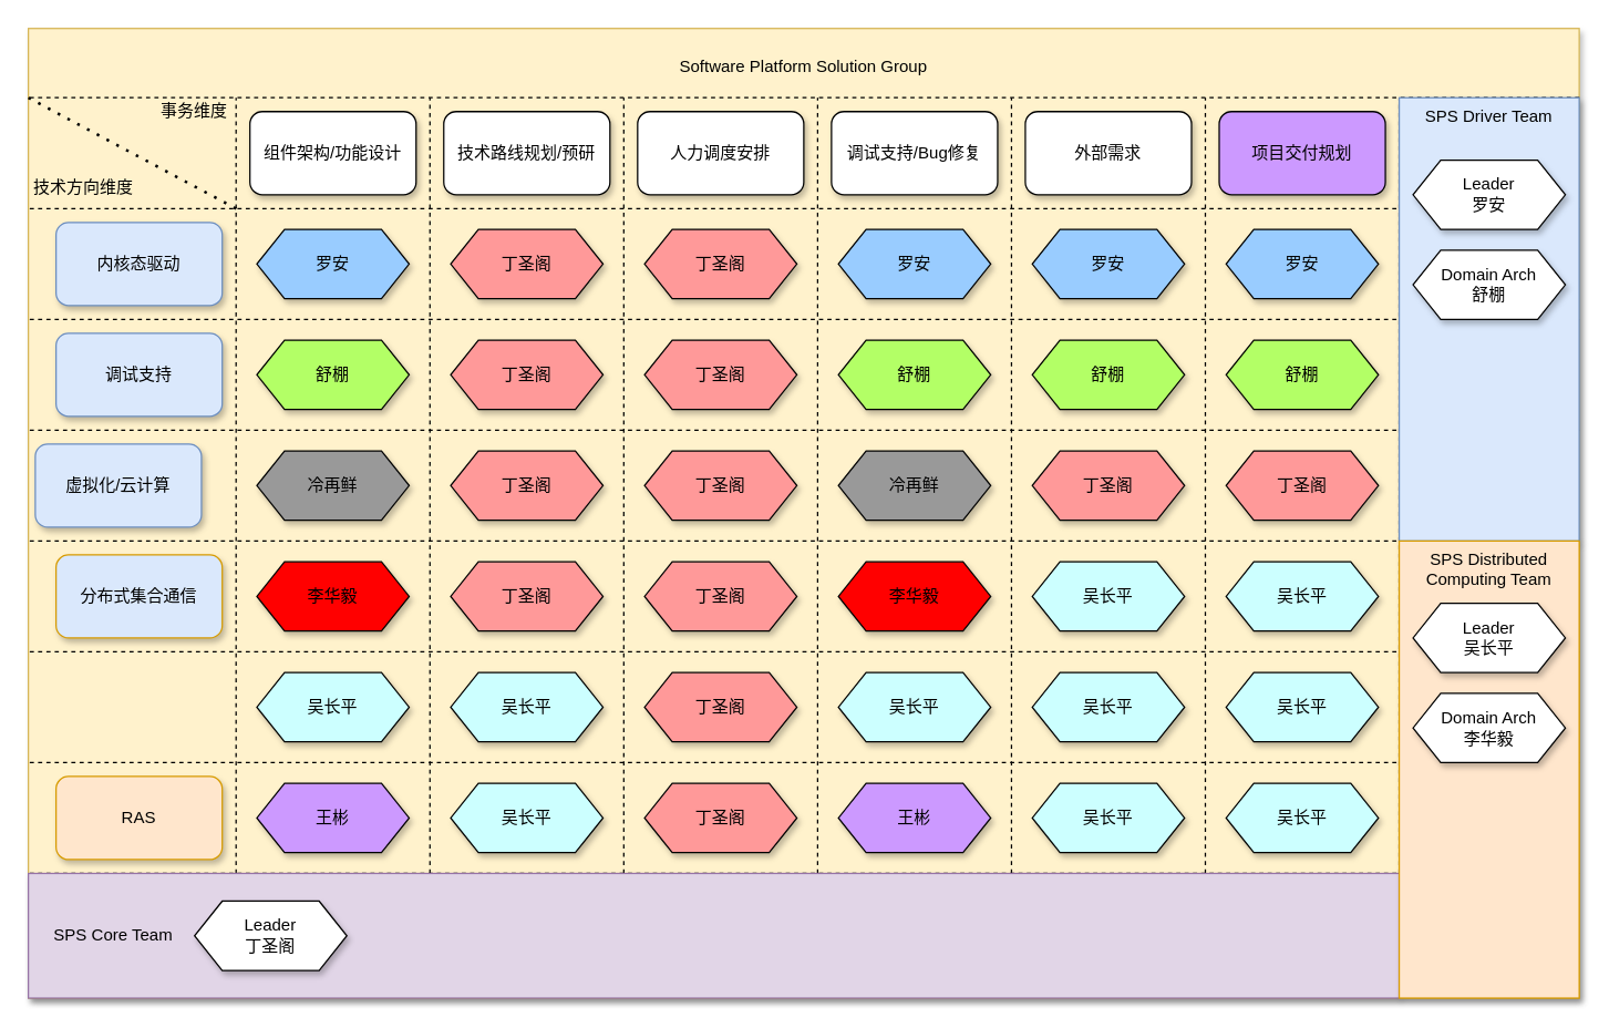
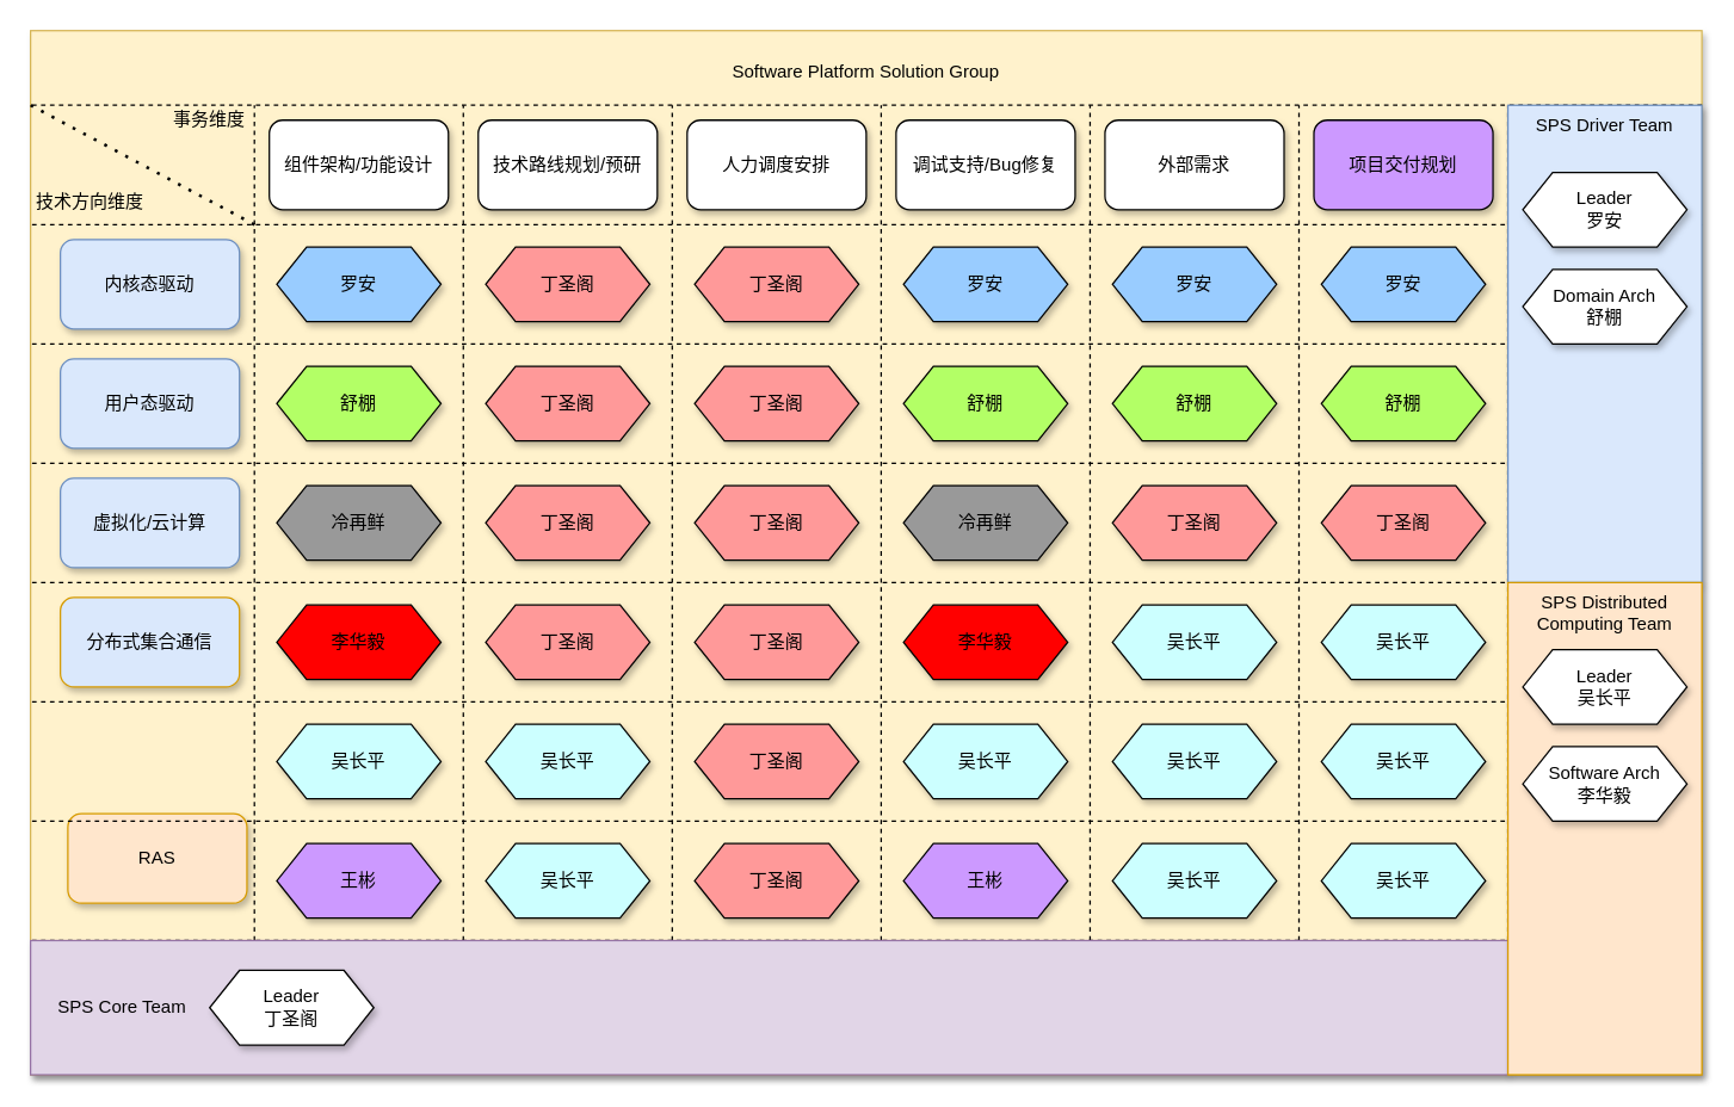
- <mxCell id="10" value="调试支持" style="rounded=1;whiteSpace=wrap;html=1;shadow=1;fillColor=#dae8fc;strokeColor=#6c8ebf;" vertex="1" parent="1"><mxGeometry x="40" y="240" width="120" height="60" as="geometry" /></mxCell>
+ <mxCell id="10" value="用户态驱动" style="rounded=1;whiteSpace=wrap;html=1;shadow=1;fillColor=#dae8fc;strokeColor=#6c8ebf;" vertex="1" parent="1"><mxGeometry x="40" y="240" width="120" height="60" as="geometry" /></mxCell>
- <mxCell id="8" value="虚拟化/云计算" style="rounded=1;whiteSpace=wrap;html=1;shadow=1;fillColor=#dae8fc;strokeColor=#6c8ebf;" vertex="1" parent="1"><mxGeometry x="25" y="320" width="120" height="60" as="geometry" /></mxCell>
+ <mxCell id="8" value="虚拟化/云计算" style="rounded=1;whiteSpace=wrap;html=1;shadow=1;fillColor=#dae8fc;strokeColor=#6c8ebf;" vertex="1" parent="1"><mxGeometry x="40" y="320" width="120" height="60" as="geometry" /></mxCell>
- <mxCell id="74" value="Domain Arch&lt;br&gt;李华毅" style="shape=hexagon;perimeter=hexagonPerimeter2;whiteSpace=wrap;html=1;fixedSize=1;shadow=1;align=center;" vertex="1" parent="1"><mxGeometry x="1020" y="500" width="110" height="50" as="geometry" /></mxCell>
+ <mxCell id="74" value="Software Arch&lt;br&gt;李华毅" style="shape=hexagon;perimeter=hexagonPerimeter2;whiteSpace=wrap;html=1;fixedSize=1;shadow=1;align=center;" vertex="1" parent="1"><mxGeometry x="1020" y="500" width="110" height="50" as="geometry" /></mxCell>
- <mxCell id="13" value="RAS" style="rounded=1;whiteSpace=wrap;html=1;shadow=1;fillColor=#ffe6cc;strokeColor=#d79b00;" vertex="1" parent="1"><mxGeometry x="40" y="560" width="120" height="60" as="geometry" /></mxCell>
+ <mxCell id="13" value="RAS" style="rounded=1;whiteSpace=wrap;html=1;shadow=1;fillColor=#ffe6cc;strokeColor=#d79b00;" vertex="1" parent="1"><mxGeometry x="45" y="545" width="120" height="60" as="geometry" /></mxCell>
